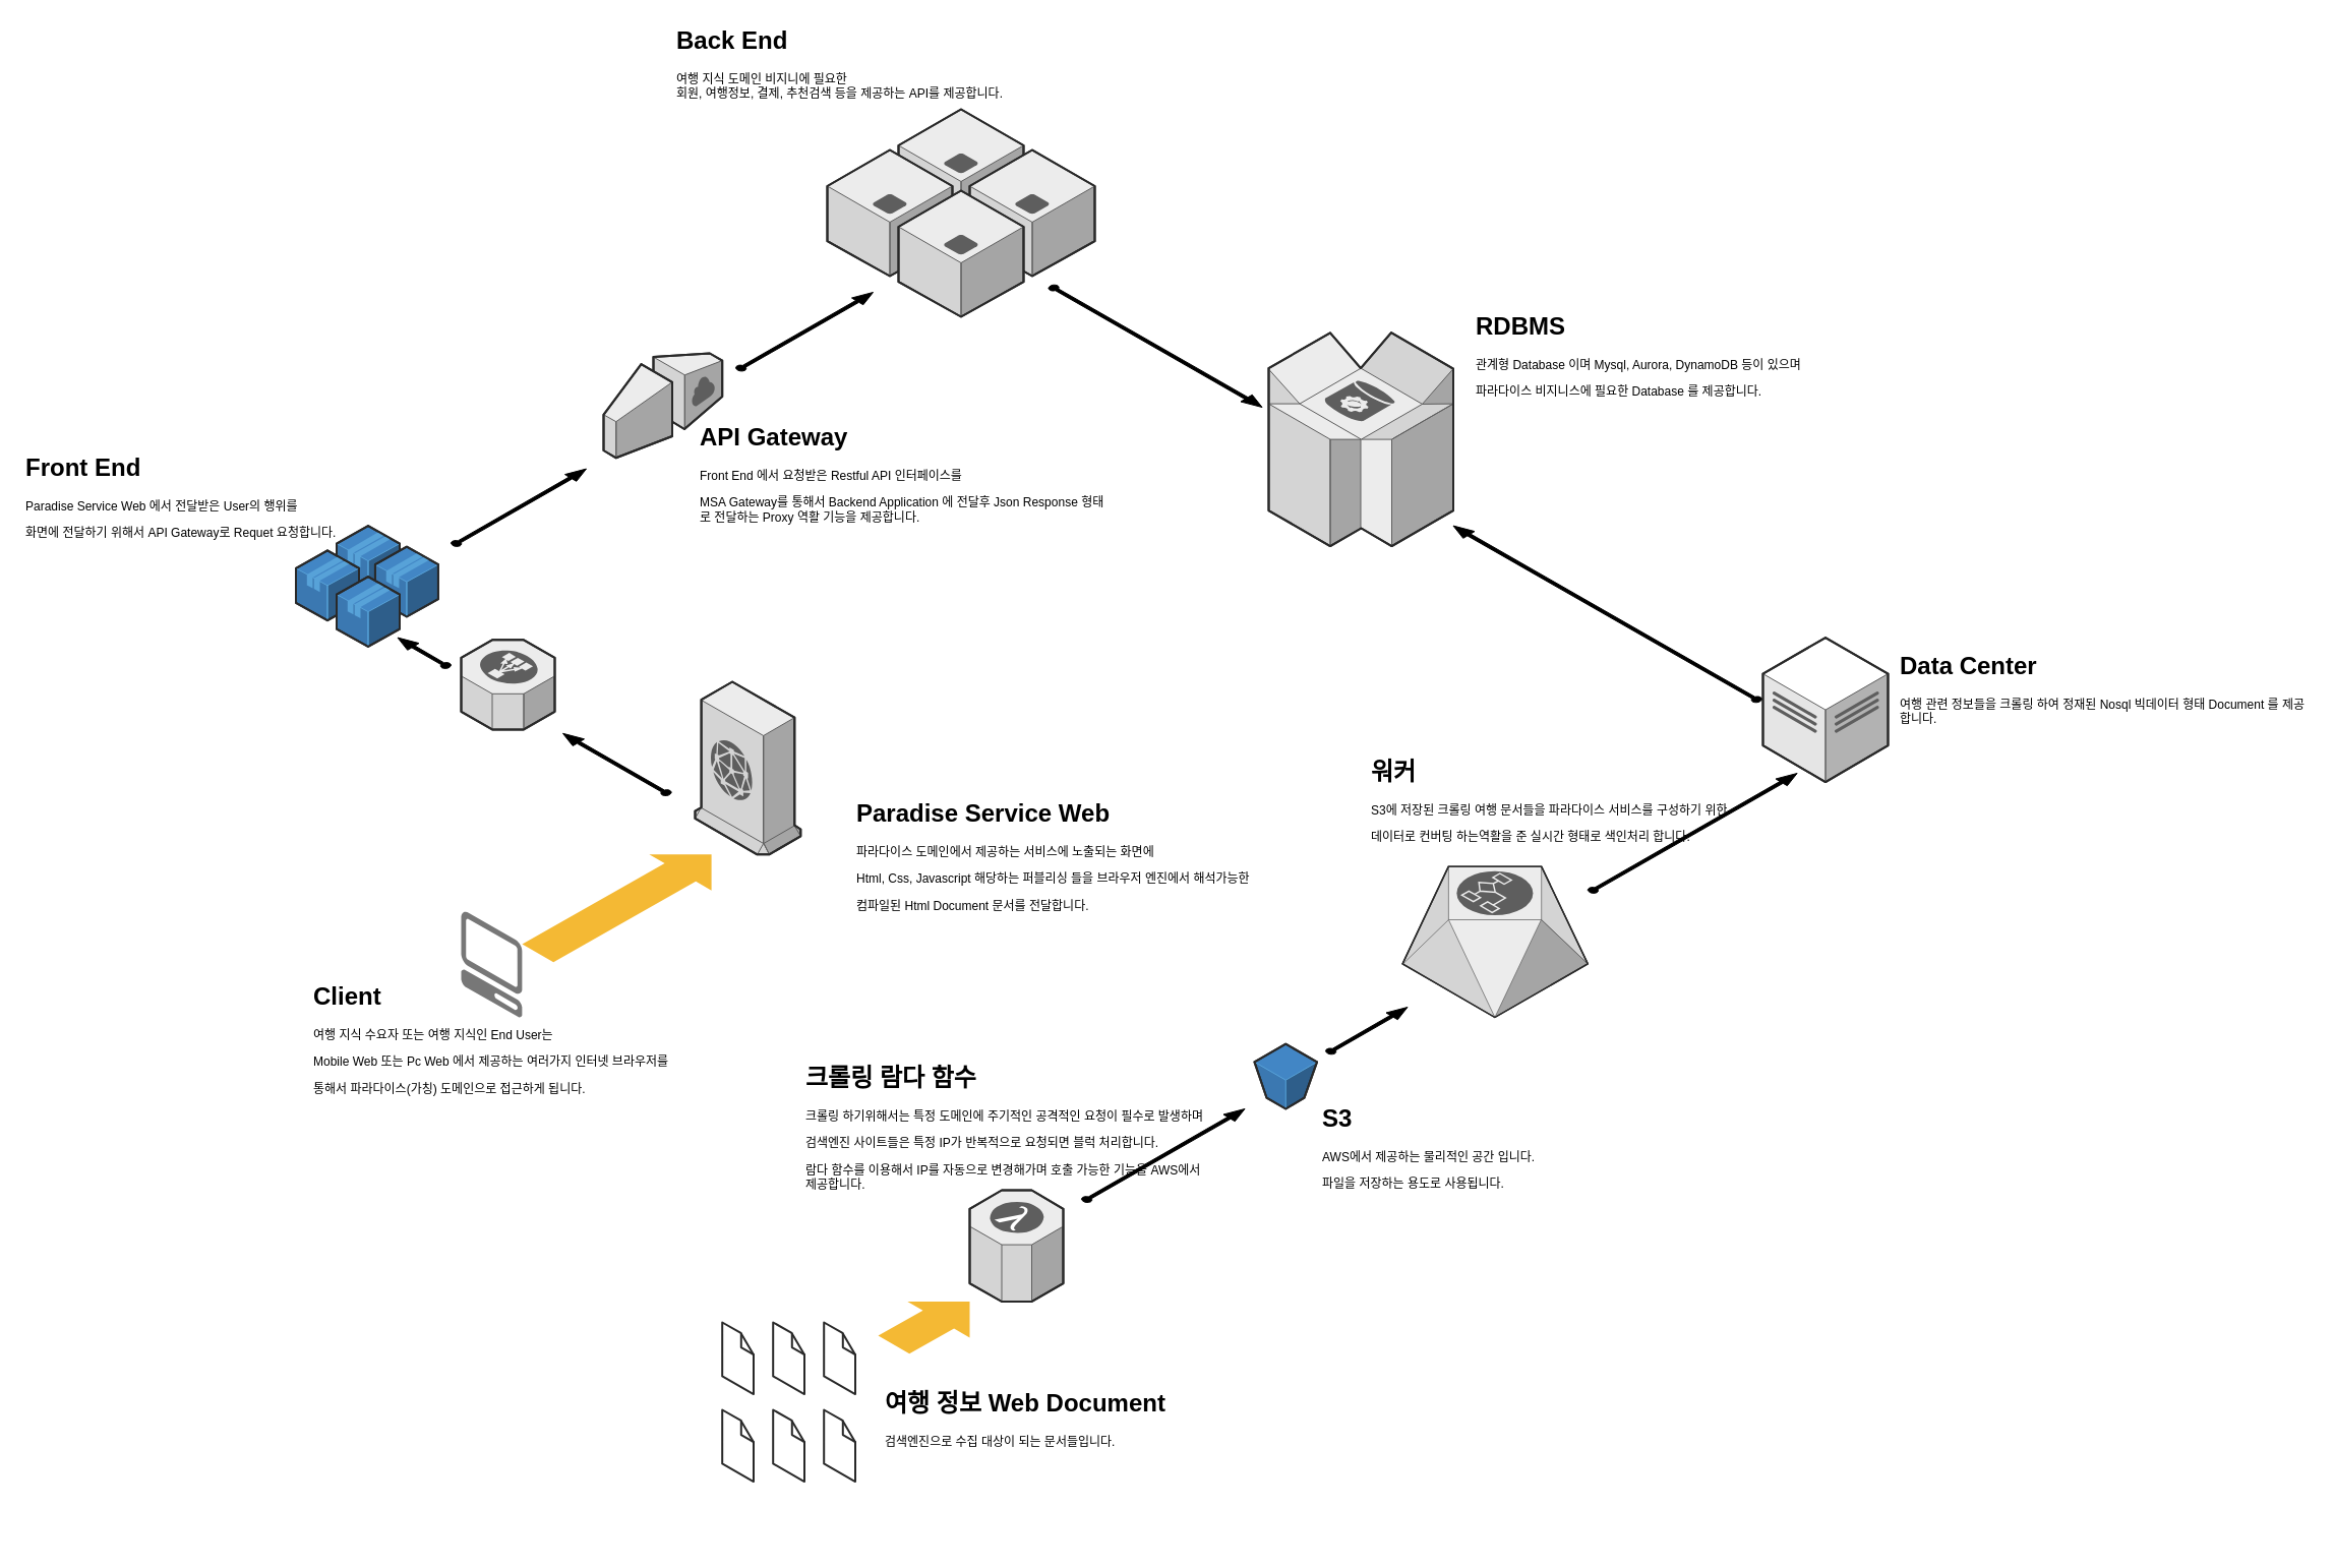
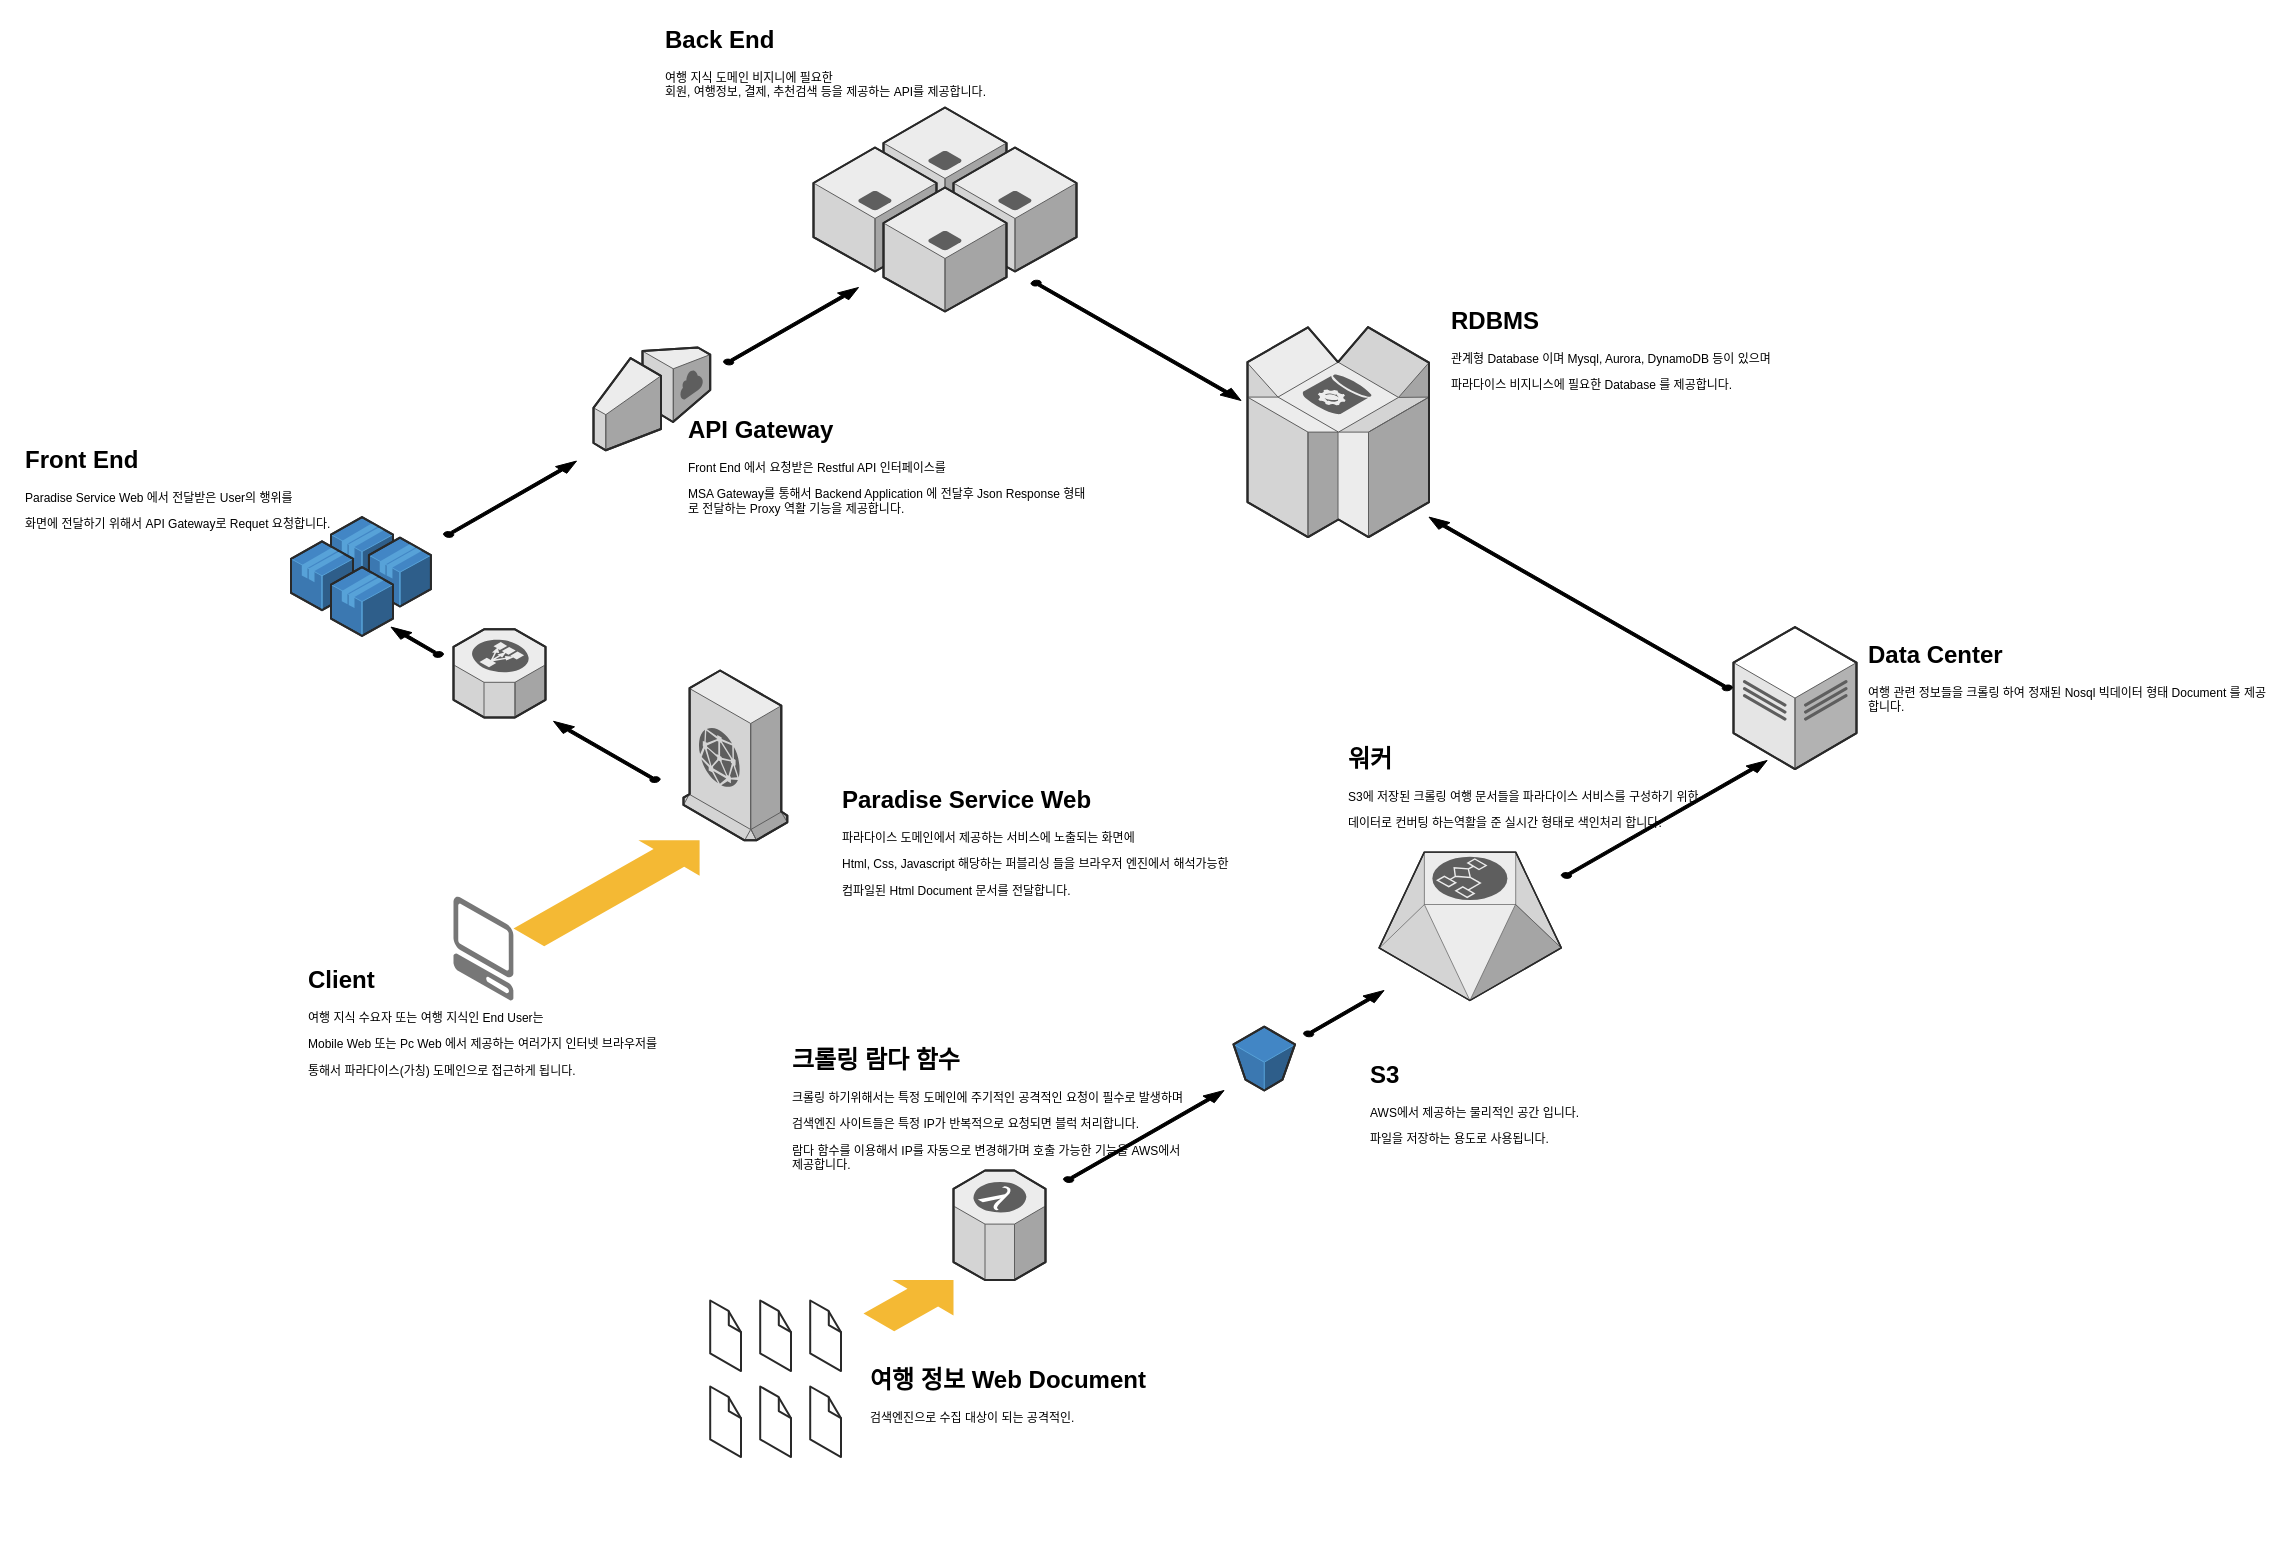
- <mxCell id="45" value="&lt;h1&gt;S3&lt;/h1&gt;&lt;p&gt;AWS에서 제공하는 물리적인 공간 입니다.&lt;/p&gt;&lt;p&gt;파일을 저장하는 용도로 사용됩니다.&lt;/p&gt;&lt;p&gt;&lt;br&gt;&lt;/p&gt;&lt;p&gt;&lt;br&gt;&lt;/p&gt;" style="text;html=1;strokeColor=none;fillColor=none;spacing=5;spacingTop=-20;whiteSpace=wrap;overflow=hidden;rounded=0;" vertex="1" parent="1"><mxGeometry x="1294.5" y="1080" width="410" height="160" as="geometry" /></mxCell>
+ <mxCell id="45" value="&lt;h1&gt;S3&lt;/h1&gt;&lt;p&gt;AWS에서 제공하는 물리적인 공간 입니다.&lt;/p&gt;&lt;p&gt;파일을 저장하는 용도로 사용됩니다.&lt;/p&gt;&lt;p&gt;&lt;br&gt;&lt;/p&gt;&lt;p&gt;&lt;br&gt;&lt;/p&gt;" style="text;html=1;strokeColor=none;fillColor=none;spacing=5;spacingTop=-20;whiteSpace=wrap;overflow=hidden;rounded=0;" vertex="1" parent="1"><mxGeometry x="1364.5" y="1055" width="410" height="160" as="geometry" /></mxCell>
- <mxCell id="43" value="&lt;h1&gt;여행 정보 Web Document&lt;/h1&gt;&lt;p&gt;검색엔진으로 수집 대상이 되는 문서들입니다.&lt;/p&gt;&lt;p&gt;&lt;br&gt;&lt;/p&gt;&lt;p&gt;&lt;br&gt;&lt;/p&gt;" style="text;html=1;strokeColor=none;fillColor=none;spacing=5;spacingTop=-20;whiteSpace=wrap;overflow=hidden;rounded=0;" vertex="1" parent="1"><mxGeometry x="865.25" y="1360" width="410" height="160" as="geometry" /></mxCell>
+ <mxCell id="43" value="&lt;h1&gt;여행 정보 Web Document&lt;/h1&gt;&lt;p&gt;검색엔진으로 수집 대상이 되는 공격적인.&lt;/p&gt;&lt;p&gt;&lt;br&gt;&lt;/p&gt;&lt;p&gt;&lt;br&gt;&lt;/p&gt;" style="text;html=1;strokeColor=none;fillColor=none;spacing=5;spacingTop=-20;whiteSpace=wrap;overflow=hidden;rounded=0;" vertex="1" parent="1"><mxGeometry x="865.25" y="1360" width="410" height="160" as="geometry" /></mxCell>
